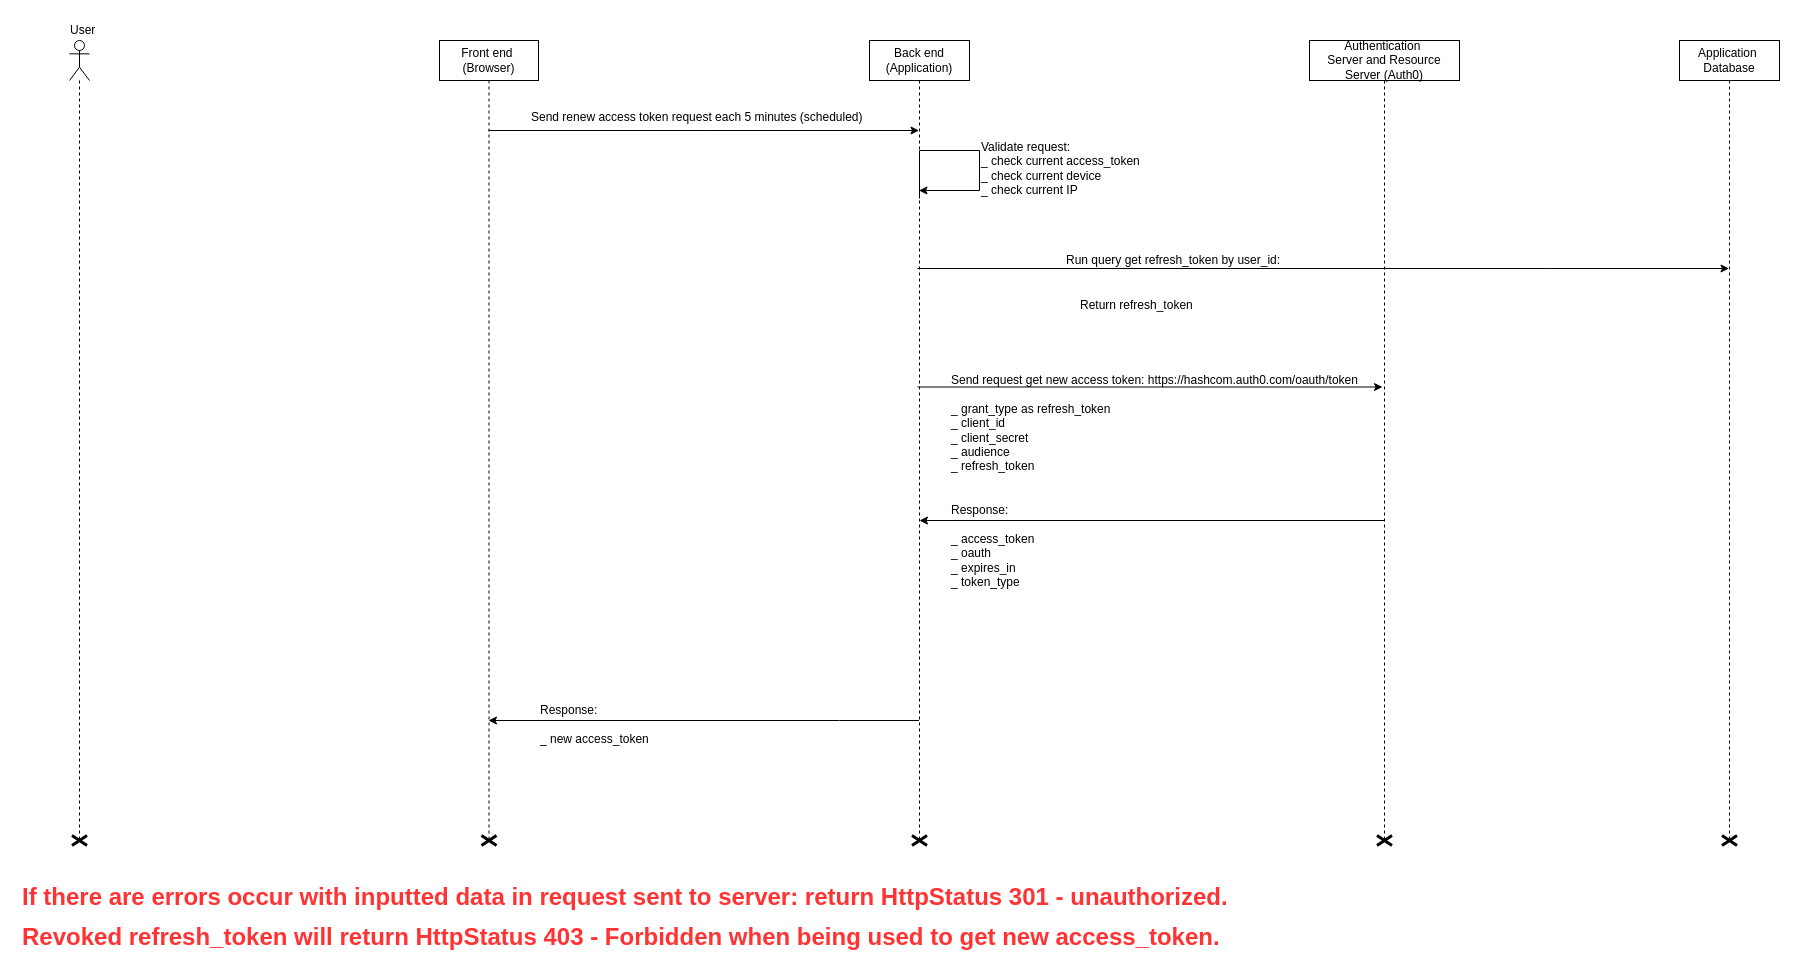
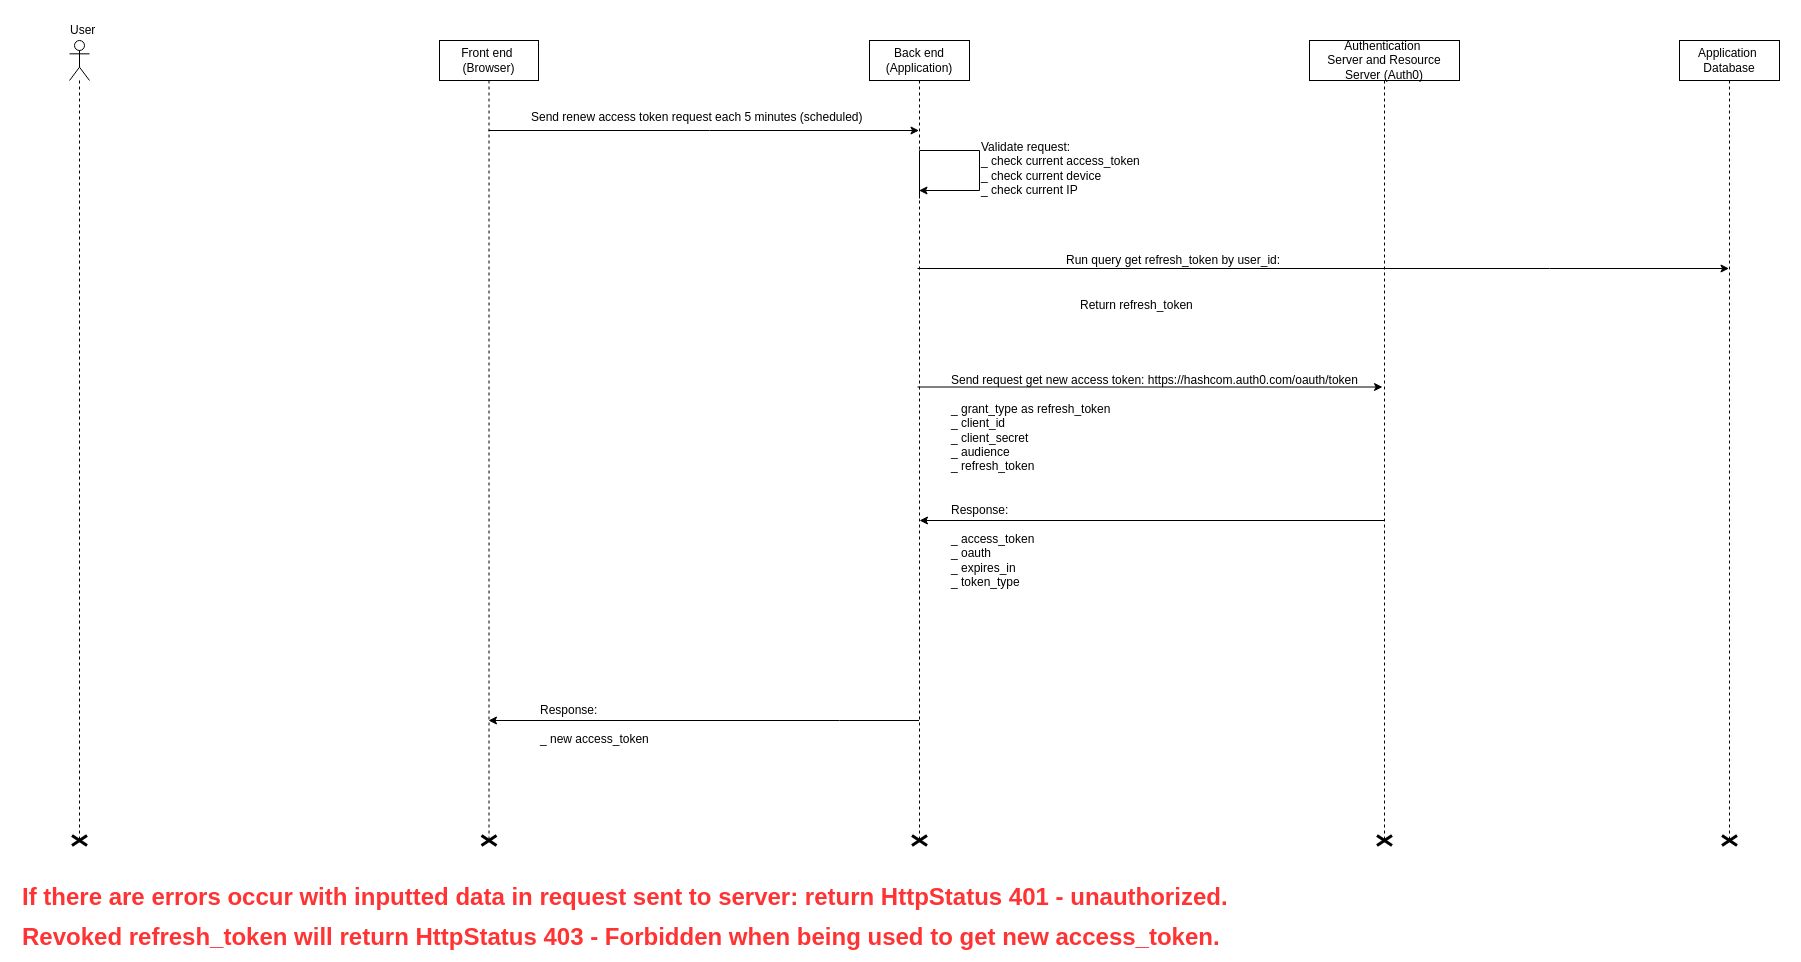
- <mxCell id="13" value="&lt;font style=&quot;font-size: 24px&quot; color=&quot;#ff3333&quot;&gt;If there are errors occur with inputted data in request sent to server: return HttpStatus 301 - unauthorized.&lt;/font&gt;&lt;br&gt;" style="text;html=1;resizable=0;points=[];autosize=1;align=left;verticalAlign=top;spacingTop=-4;fontStyle=1" vertex="1" parent="1"><mxGeometry x="20" y="880" width="1130" height="20" as="geometry" /></mxCell>
+ <mxCell id="13" value="&lt;font style=&quot;font-size: 24px&quot; color=&quot;#ff3333&quot;&gt;If there are errors occur with inputted data in request sent to server: return HttpStatus 401 - unauthorized.&lt;/font&gt;&lt;br&gt;" style="text;html=1;resizable=0;points=[];autosize=1;align=left;verticalAlign=top;spacingTop=-4;fontStyle=1" vertex="1" parent="1"><mxGeometry x="20" y="880" width="1130" height="20" as="geometry" /></mxCell>
